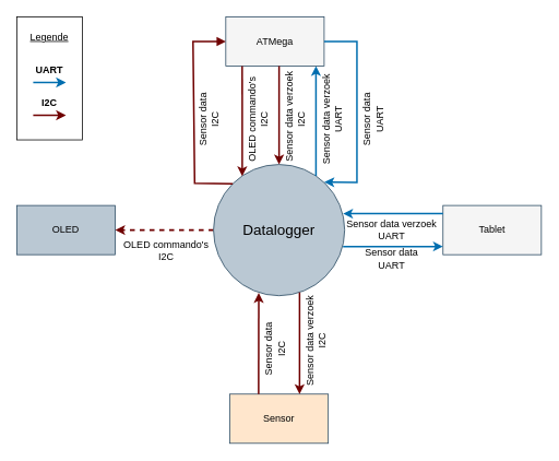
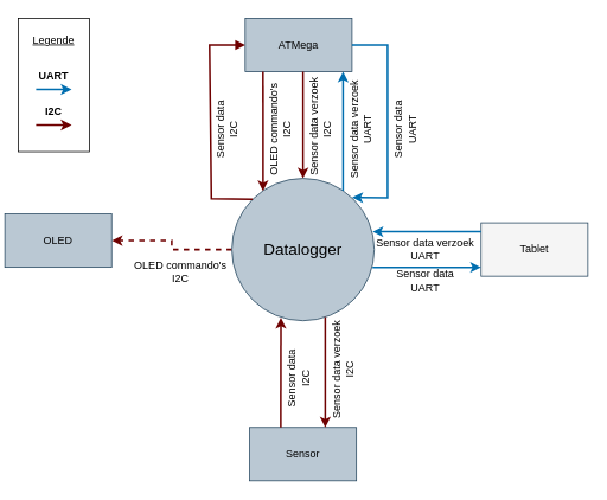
- <mxCell id="4" value="ATMega" style="rounded=0;whiteSpace=wrap;html=1;fontSize=12;fillColor=#f5f5f5;strokeColor=#23445d;" parent="1" vertex="1"><mxGeometry x="275" y="20" width="120" height="60" as="geometry" /></mxCell>
+ <mxCell id="4" value="ATMega" style="rounded=0;whiteSpace=wrap;html=1;fontSize=12;fillColor=#bac8d3;strokeColor=#23445d;" parent="1" vertex="1"><mxGeometry x="275" y="20" width="120" height="60" as="geometry" /></mxCell>
- <mxCell id="7" value="OLED" style="rounded=0;whiteSpace=wrap;html=1;fontSize=12;fillColor=#bac8d3;strokeColor=#23445d;" parent="1" vertex="1"><mxGeometry x="20" y="250" width="120" height="60" as="geometry" /></mxCell>
+ <mxCell id="7" value="OLED" style="rounded=0;whiteSpace=wrap;html=1;fontSize=12;fillColor=#bac8d3;strokeColor=#23445d;" parent="1" vertex="1"><mxGeometry x="5" y="240" width="120" height="60" as="geometry" /></mxCell>
- <mxCell id="6" value="Sensor" style="rounded=0;whiteSpace=wrap;html=1;fontSize=12;fillColor=#ffe6cc;strokeColor=#23445d;" parent="1" vertex="1"><mxGeometry x="280" y="480" width="120" height="60" as="geometry" /></mxCell>
+ <mxCell id="6" value="Sensor" style="rounded=0;whiteSpace=wrap;html=1;fontSize=12;fillColor=#bac8d3;strokeColor=#23445d;" parent="1" vertex="1"><mxGeometry x="280" y="480" width="120" height="60" as="geometry" /></mxCell>
